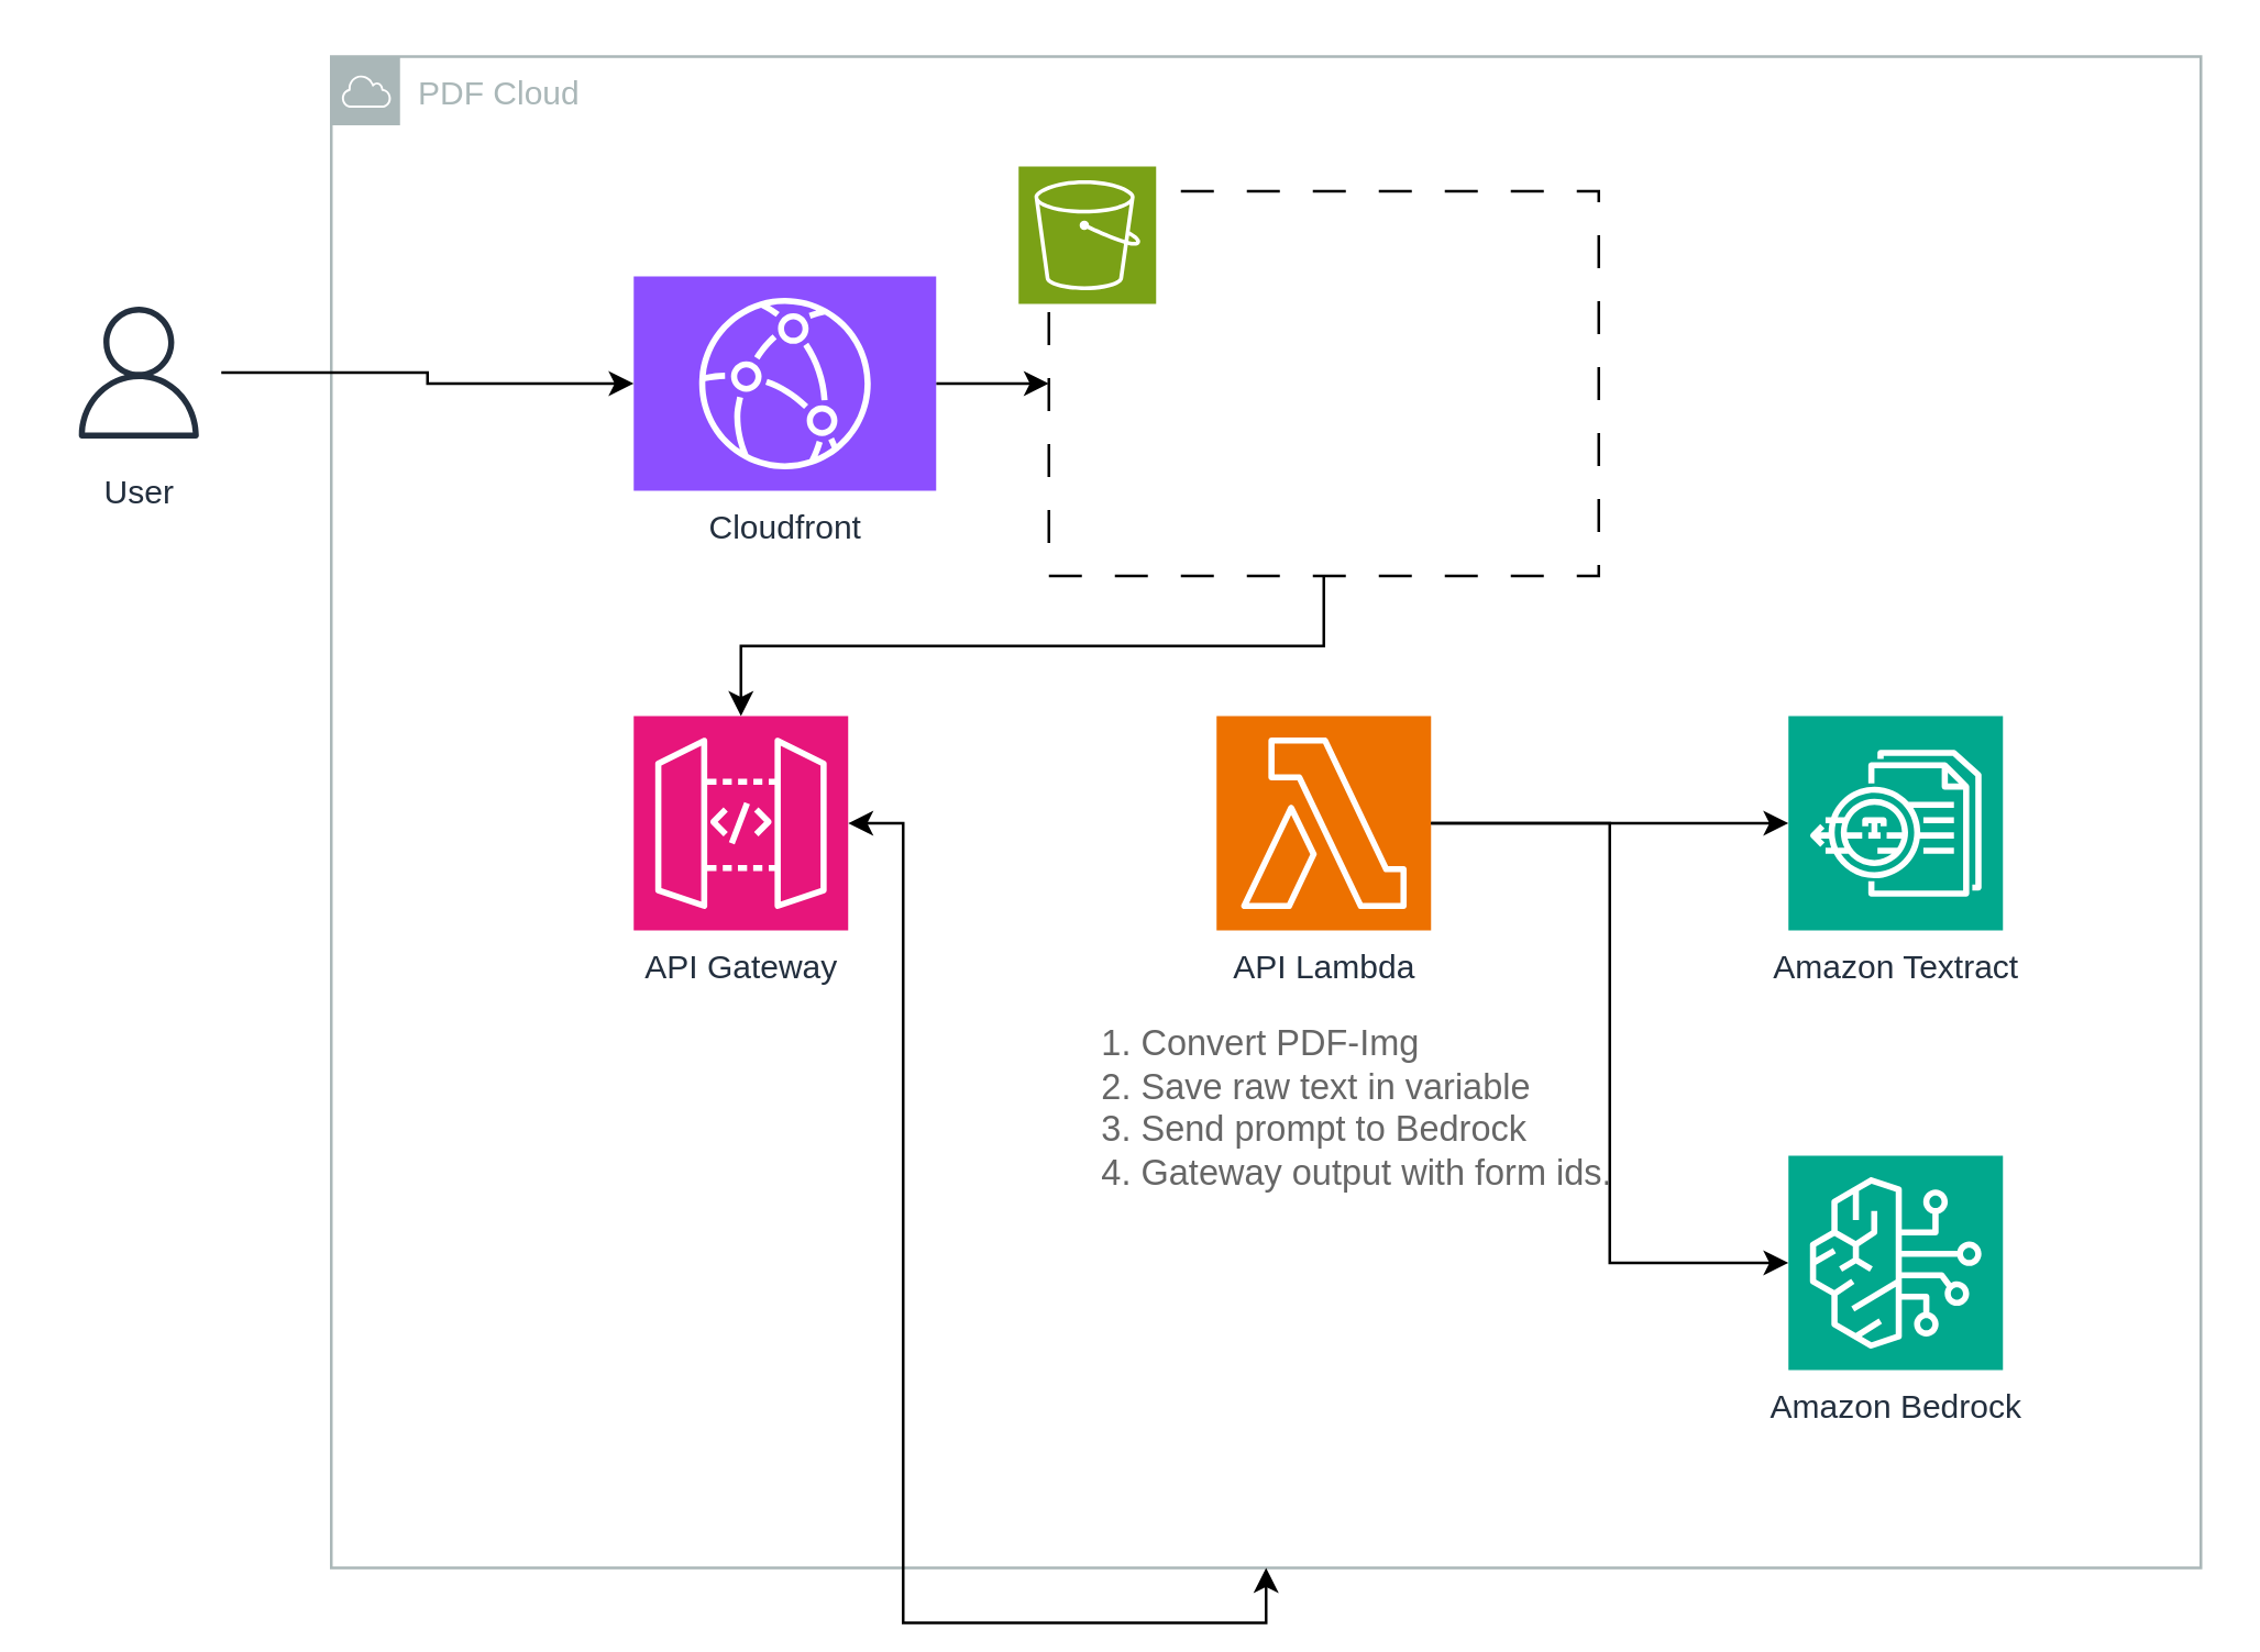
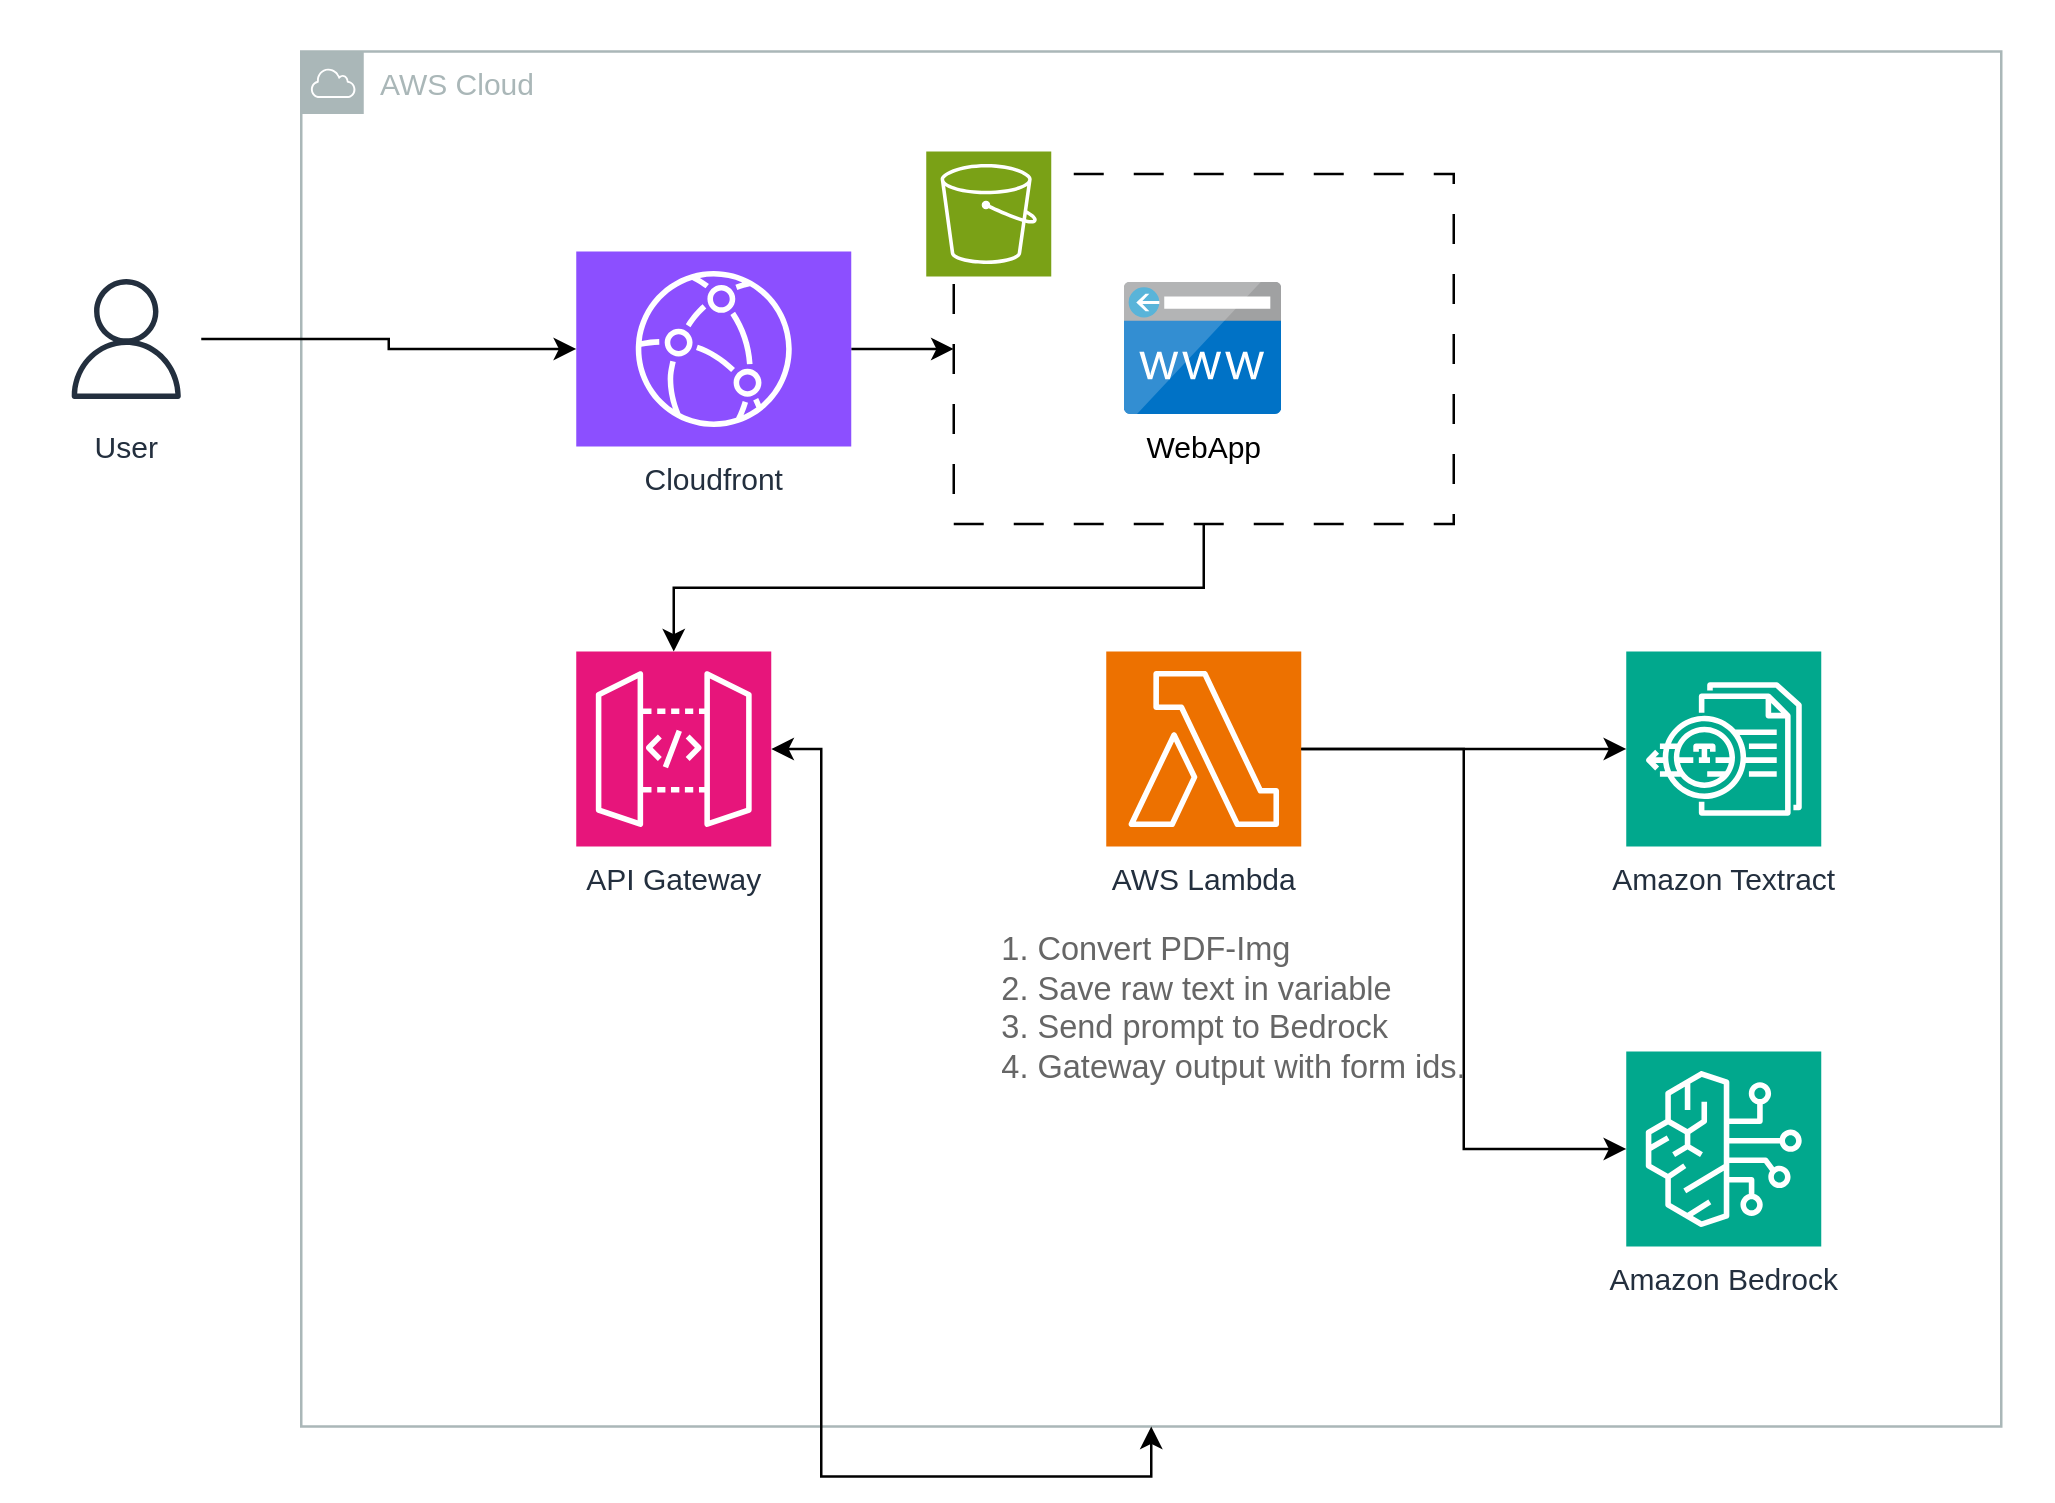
- <mxCell id="2" value="PDF Cloud" style="sketch=0;outlineConnect=0;gradientColor=none;html=1;whiteSpace=wrap;fontSize=12;fontStyle=0;shape=mxgraph.aws4.group;grIcon=mxgraph.aws4.group_aws_cloud;strokeColor=#AAB7B8;fillColor=none;verticalAlign=top;align=left;spacingLeft=30;fontColor=#AAB7B8;dashed=0;" vertex="1" parent="1"><mxGeometry x="120" y="20" width="680" height="550" as="geometry" /></mxCell>
+ <mxCell id="2" value="AWS Cloud" style="sketch=0;outlineConnect=0;gradientColor=none;html=1;whiteSpace=wrap;fontSize=12;fontStyle=0;shape=mxgraph.aws4.group;grIcon=mxgraph.aws4.group_aws_cloud;strokeColor=#AAB7B8;fillColor=none;verticalAlign=top;align=left;spacingLeft=30;fontColor=#AAB7B8;dashed=0;" vertex="1" parent="1"><mxGeometry x="120" y="20" width="680" height="550" as="geometry" /></mxCell>
+ <mxCell id="12" value="WebApp" style="image;sketch=0;aspect=fixed;html=1;points=[];align=center;fontSize=12;image=img/lib/mscae/CustomDomain.svg;" vertex="1" parent="1"><mxGeometry x="449.5" y="112.54" width="63" height="52.92" as="geometry" /></mxCell>
- <mxCell id="9" value="API Lambda" style="sketch=0;points=[[0,0,0],[0.25,0,0],[0.5,0,0],[0.75,0,0],[1,0,0],[0,1,0],[0.25,1,0],[0.5,1,0],[0.75,1,0],[1,1,0],[0,0.25,0],[0,0.5,0],[0,0.75,0],[1,0.25,0],[1,0.5,0],[1,0.75,0]];outlineConnect=0;fontColor=#232F3E;fillColor=#ED7100;strokeColor=#ffffff;dashed=0;verticalLabelPosition=bottom;verticalAlign=top;align=center;html=1;fontSize=12;fontStyle=0;aspect=fixed;shape=mxgraph.aws4.resourceIcon;resIcon=mxgraph.aws4.lambda;" vertex="1" parent="1"><mxGeometry x="442" y="260" width="78" height="78" as="geometry" /></mxCell>
+ <mxCell id="9" value="AWS Lambda" style="sketch=0;points=[[0,0,0],[0.25,0,0],[0.5,0,0],[0.75,0,0],[1,0,0],[0,1,0],[0.25,1,0],[0.5,1,0],[0.75,1,0],[1,1,0],[0,0.25,0],[0,0.5,0],[0,0.75,0],[1,0.25,0],[1,0.5,0],[1,0.75,0]];outlineConnect=0;fontColor=#232F3E;fillColor=#ED7100;strokeColor=#ffffff;dashed=0;verticalLabelPosition=bottom;verticalAlign=top;align=center;html=1;fontSize=12;fontStyle=0;aspect=fixed;shape=mxgraph.aws4.resourceIcon;resIcon=mxgraph.aws4.lambda;" vertex="1" parent="1"><mxGeometry x="442" y="260" width="78" height="78" as="geometry" /></mxCell>
